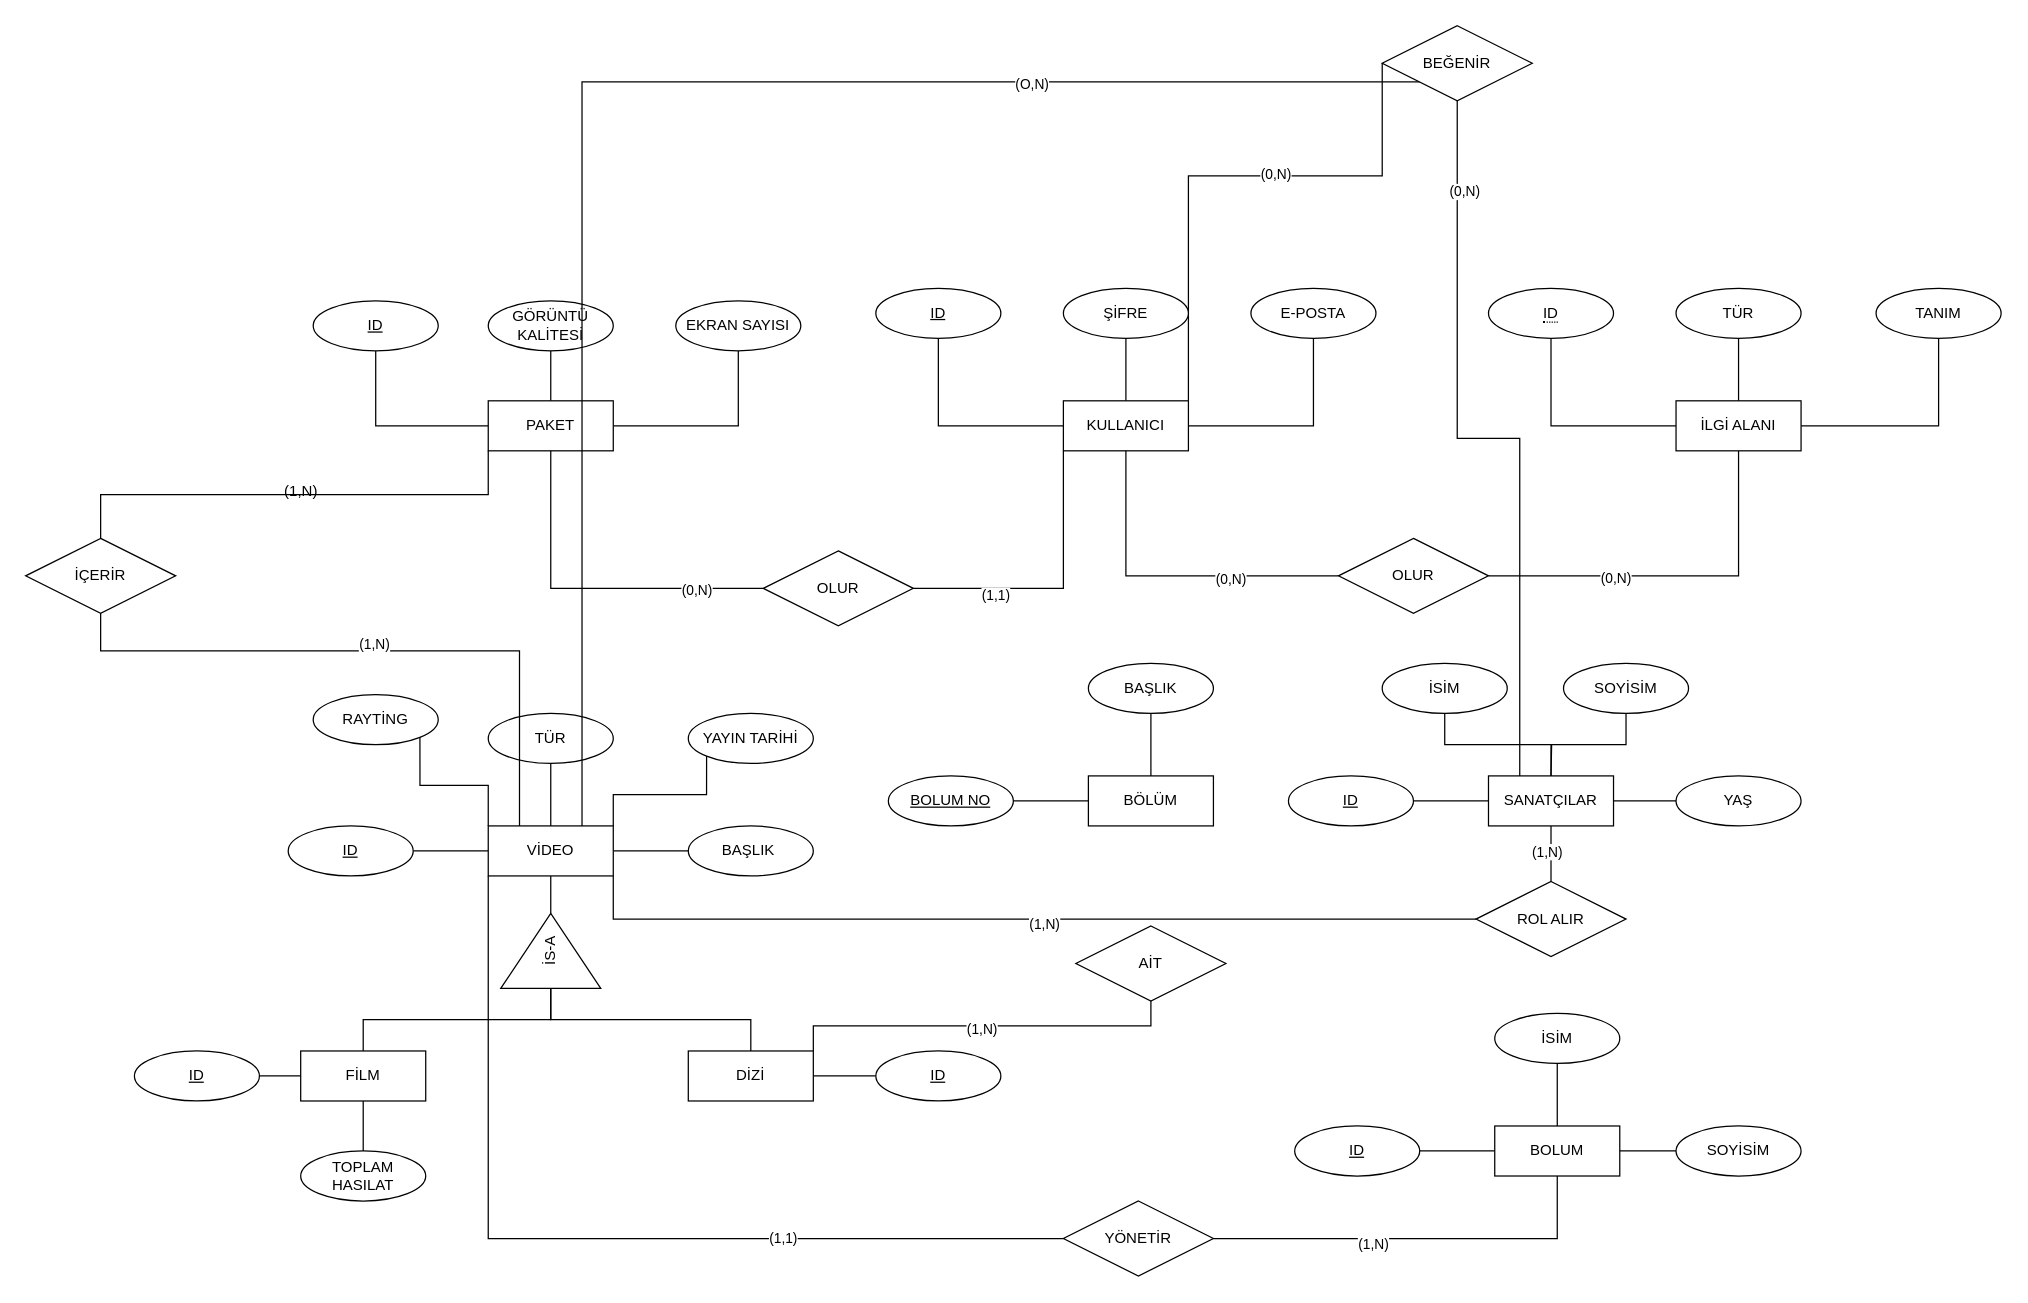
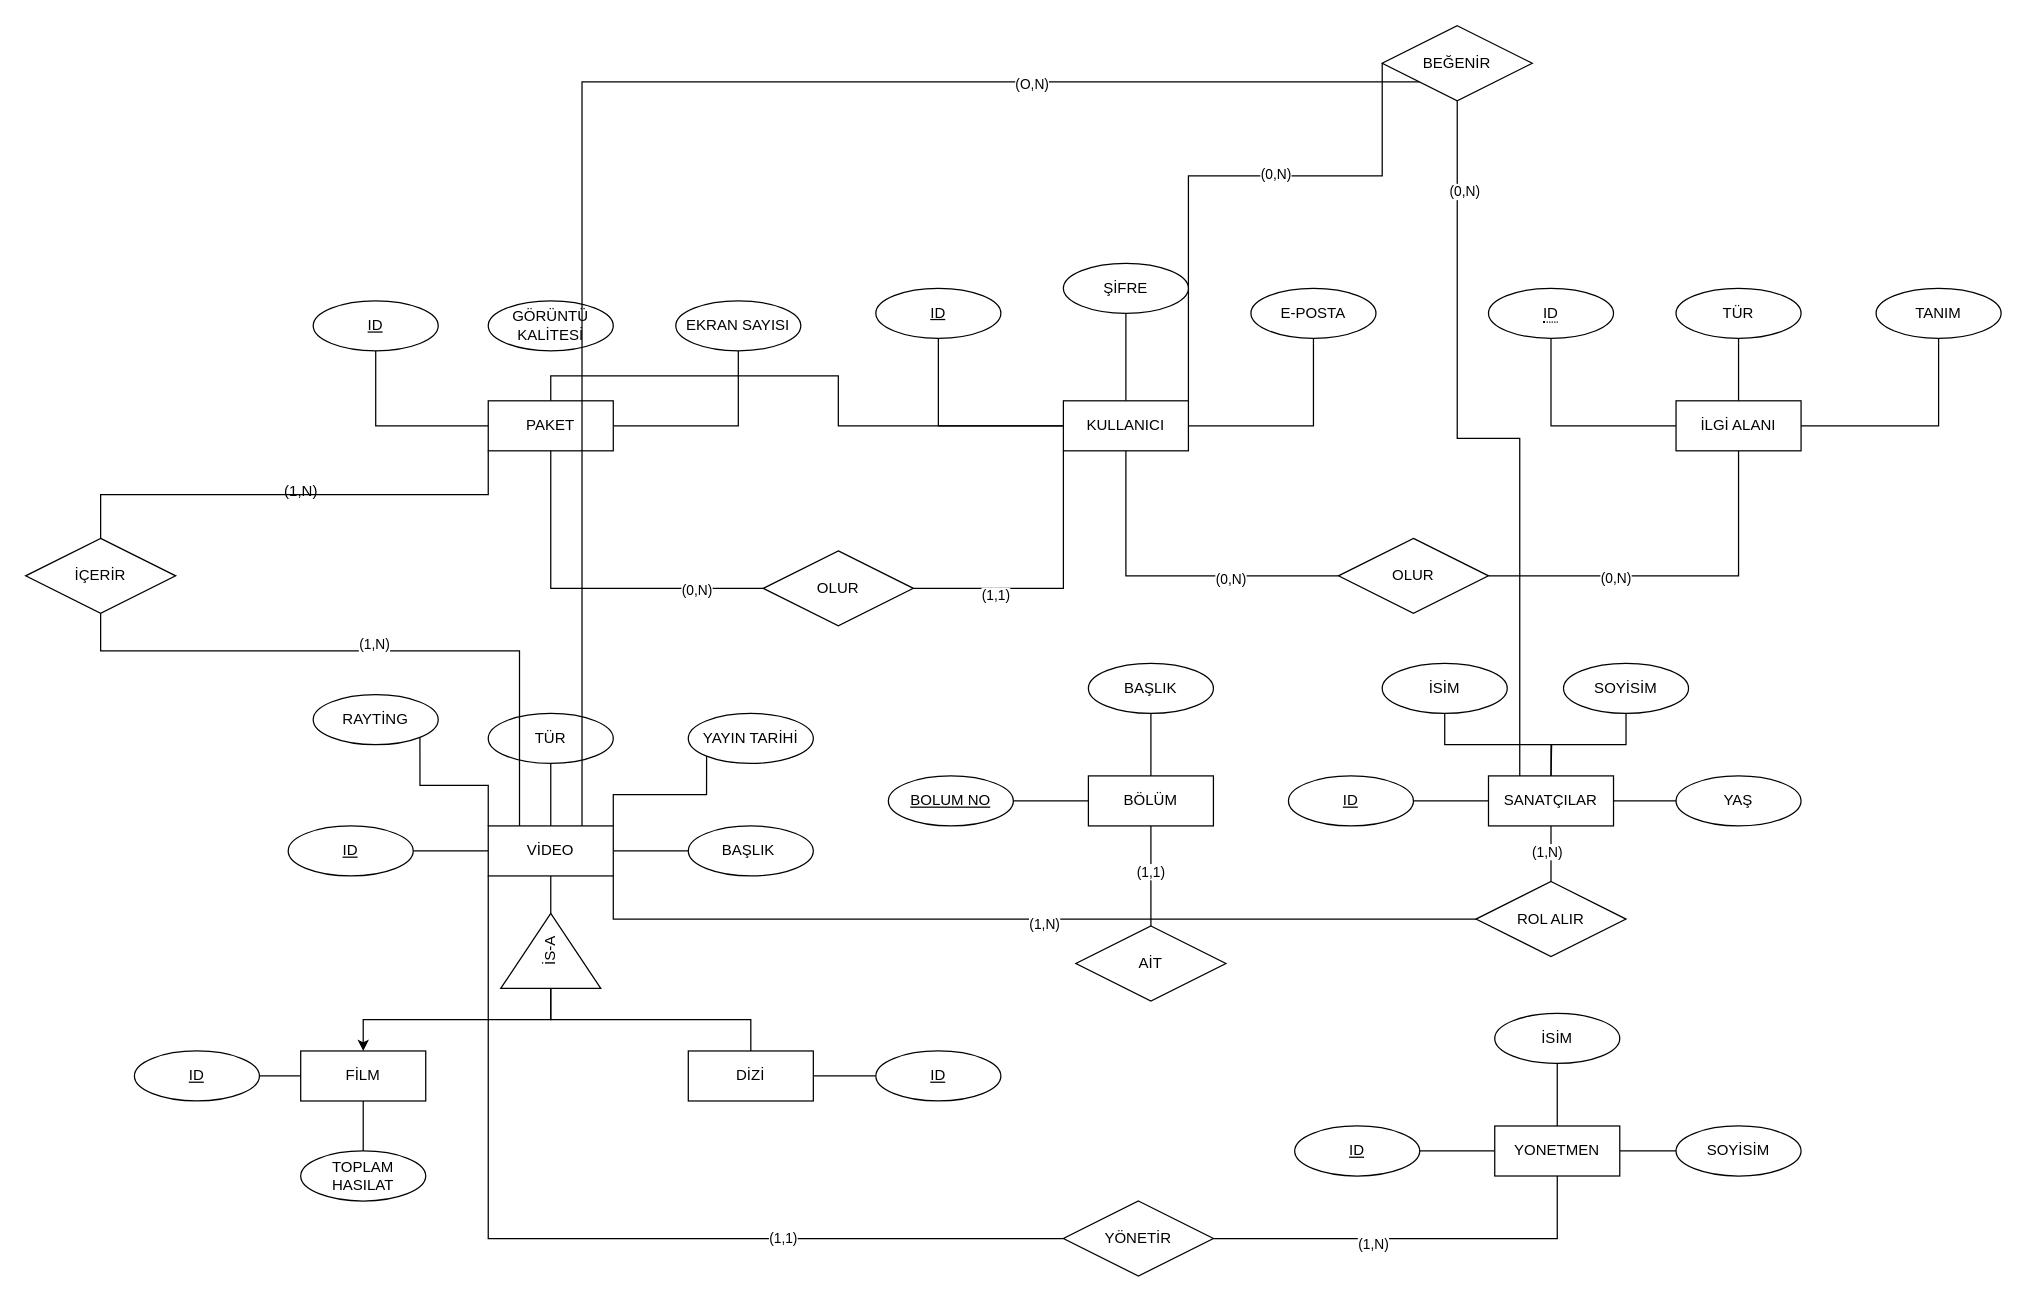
- <mxCell id="12" value="ŞİFRE" style="ellipse;whiteSpace=wrap;html=1;align=center;" vertex="1" parent="1"><mxGeometry x="850" y="230" width="100" height="40" as="geometry" /></mxCell>
+ <mxCell id="12" value="ŞİFRE" style="ellipse;whiteSpace=wrap;html=1;align=center;" vertex="1" parent="1"><mxGeometry x="850" y="210" width="100" height="40" as="geometry" /></mxCell>
- <mxCell id="26" style="edgeStyle=orthogonalEdgeStyle;rounded=0;orthogonalLoop=1;jettySize=auto;html=1;exitX=0.5;exitY=0;exitDx=0;exitDy=0;entryX=0.5;entryY=1;entryDx=0;entryDy=0;endArrow=none;startFill=0;" edge="1" parent="1" source="29" target="31"><mxGeometry relative="1" as="geometry" /></mxCell>
+ <mxCell id="26" style="edgeStyle=orthogonalEdgeStyle;rounded=0;orthogonalLoop=1;jettySize=auto;html=1;exitX=0.5;exitY=0;exitDx=0;exitDy=0;endArrow=none;startFill=0;" edge="1" parent="1" source="29" target="10"><mxGeometry relative="1" as="geometry" /></mxCell>
+ <mxCell id="58" style="edgeStyle=orthogonalEdgeStyle;rounded=0;orthogonalLoop=1;jettySize=auto;html=1;exitX=0.5;exitY=1;exitDx=0;exitDy=0;entryX=0.5;entryY=0;entryDx=0;entryDy=0;endArrow=none;startFill=0;" edge="1" parent="1" source="60" target="69"><mxGeometry relative="1" as="geometry" /></mxCell>
+ <mxCell id="59" value="(1,1)" style="edgeLabel;html=1;align=center;verticalAlign=middle;resizable=0;points=[];" vertex="1" connectable="0" parent="58"><mxGeometry x="-0.1" y="-1" relative="1" as="geometry"><mxPoint as="offset" /></mxGeometry></mxCell>
- <mxCell id="67" style="edgeStyle=orthogonalEdgeStyle;rounded=0;orthogonalLoop=1;jettySize=auto;html=1;exitX=0.5;exitY=1;exitDx=0;exitDy=0;entryX=1;entryY=0;entryDx=0;entryDy=0;endArrow=none;startFill=0;" edge="1" parent="1" source="69" target="52"><mxGeometry relative="1" as="geometry" /></mxCell>
- <mxCell id="68" value="(1,N)" style="edgeLabel;html=1;align=center;verticalAlign=middle;resizable=0;points=[];" vertex="1" connectable="0" parent="67"><mxGeometry x="0.006" y="2" relative="1" as="geometry"><mxPoint as="offset" /></mxGeometry></mxCell>
- <mxCell id="54" style="edgeStyle=orthogonalEdgeStyle;rounded=0;orthogonalLoop=1;jettySize=auto;html=1;exitX=0;exitY=0.5;exitDx=0;exitDy=0;entryX=0.5;entryY=0;entryDx=0;entryDy=0;endArrow=none;startFill=0;" edge="1" parent="1" source="56" target="50"><mxGeometry relative="1" as="geometry" /></mxCell>
+ <mxCell id="54" style="edgeStyle=orthogonalEdgeStyle;rounded=0;orthogonalLoop=1;jettySize=auto;html=1;exitX=0;exitY=0.5;exitDx=0;exitDy=0;entryX=0.5;entryY=0;entryDx=0;entryDy=0;endArrow=classic;startFill=0;" edge="1" parent="1" source="56" target="50"><mxGeometry relative="1" as="geometry" /></mxCell>
- <mxCell id="84" value="BOLUM" style="whiteSpace=wrap;html=1;align=center;" vertex="1" parent="1"><mxGeometry x="1195" y="900" width="100" height="40" as="geometry" /></mxCell>
+ <mxCell id="84" value="YONETMEN" style="whiteSpace=wrap;html=1;align=center;" vertex="1" parent="1"><mxGeometry x="1195" y="900" width="100" height="40" as="geometry" /></mxCell>
